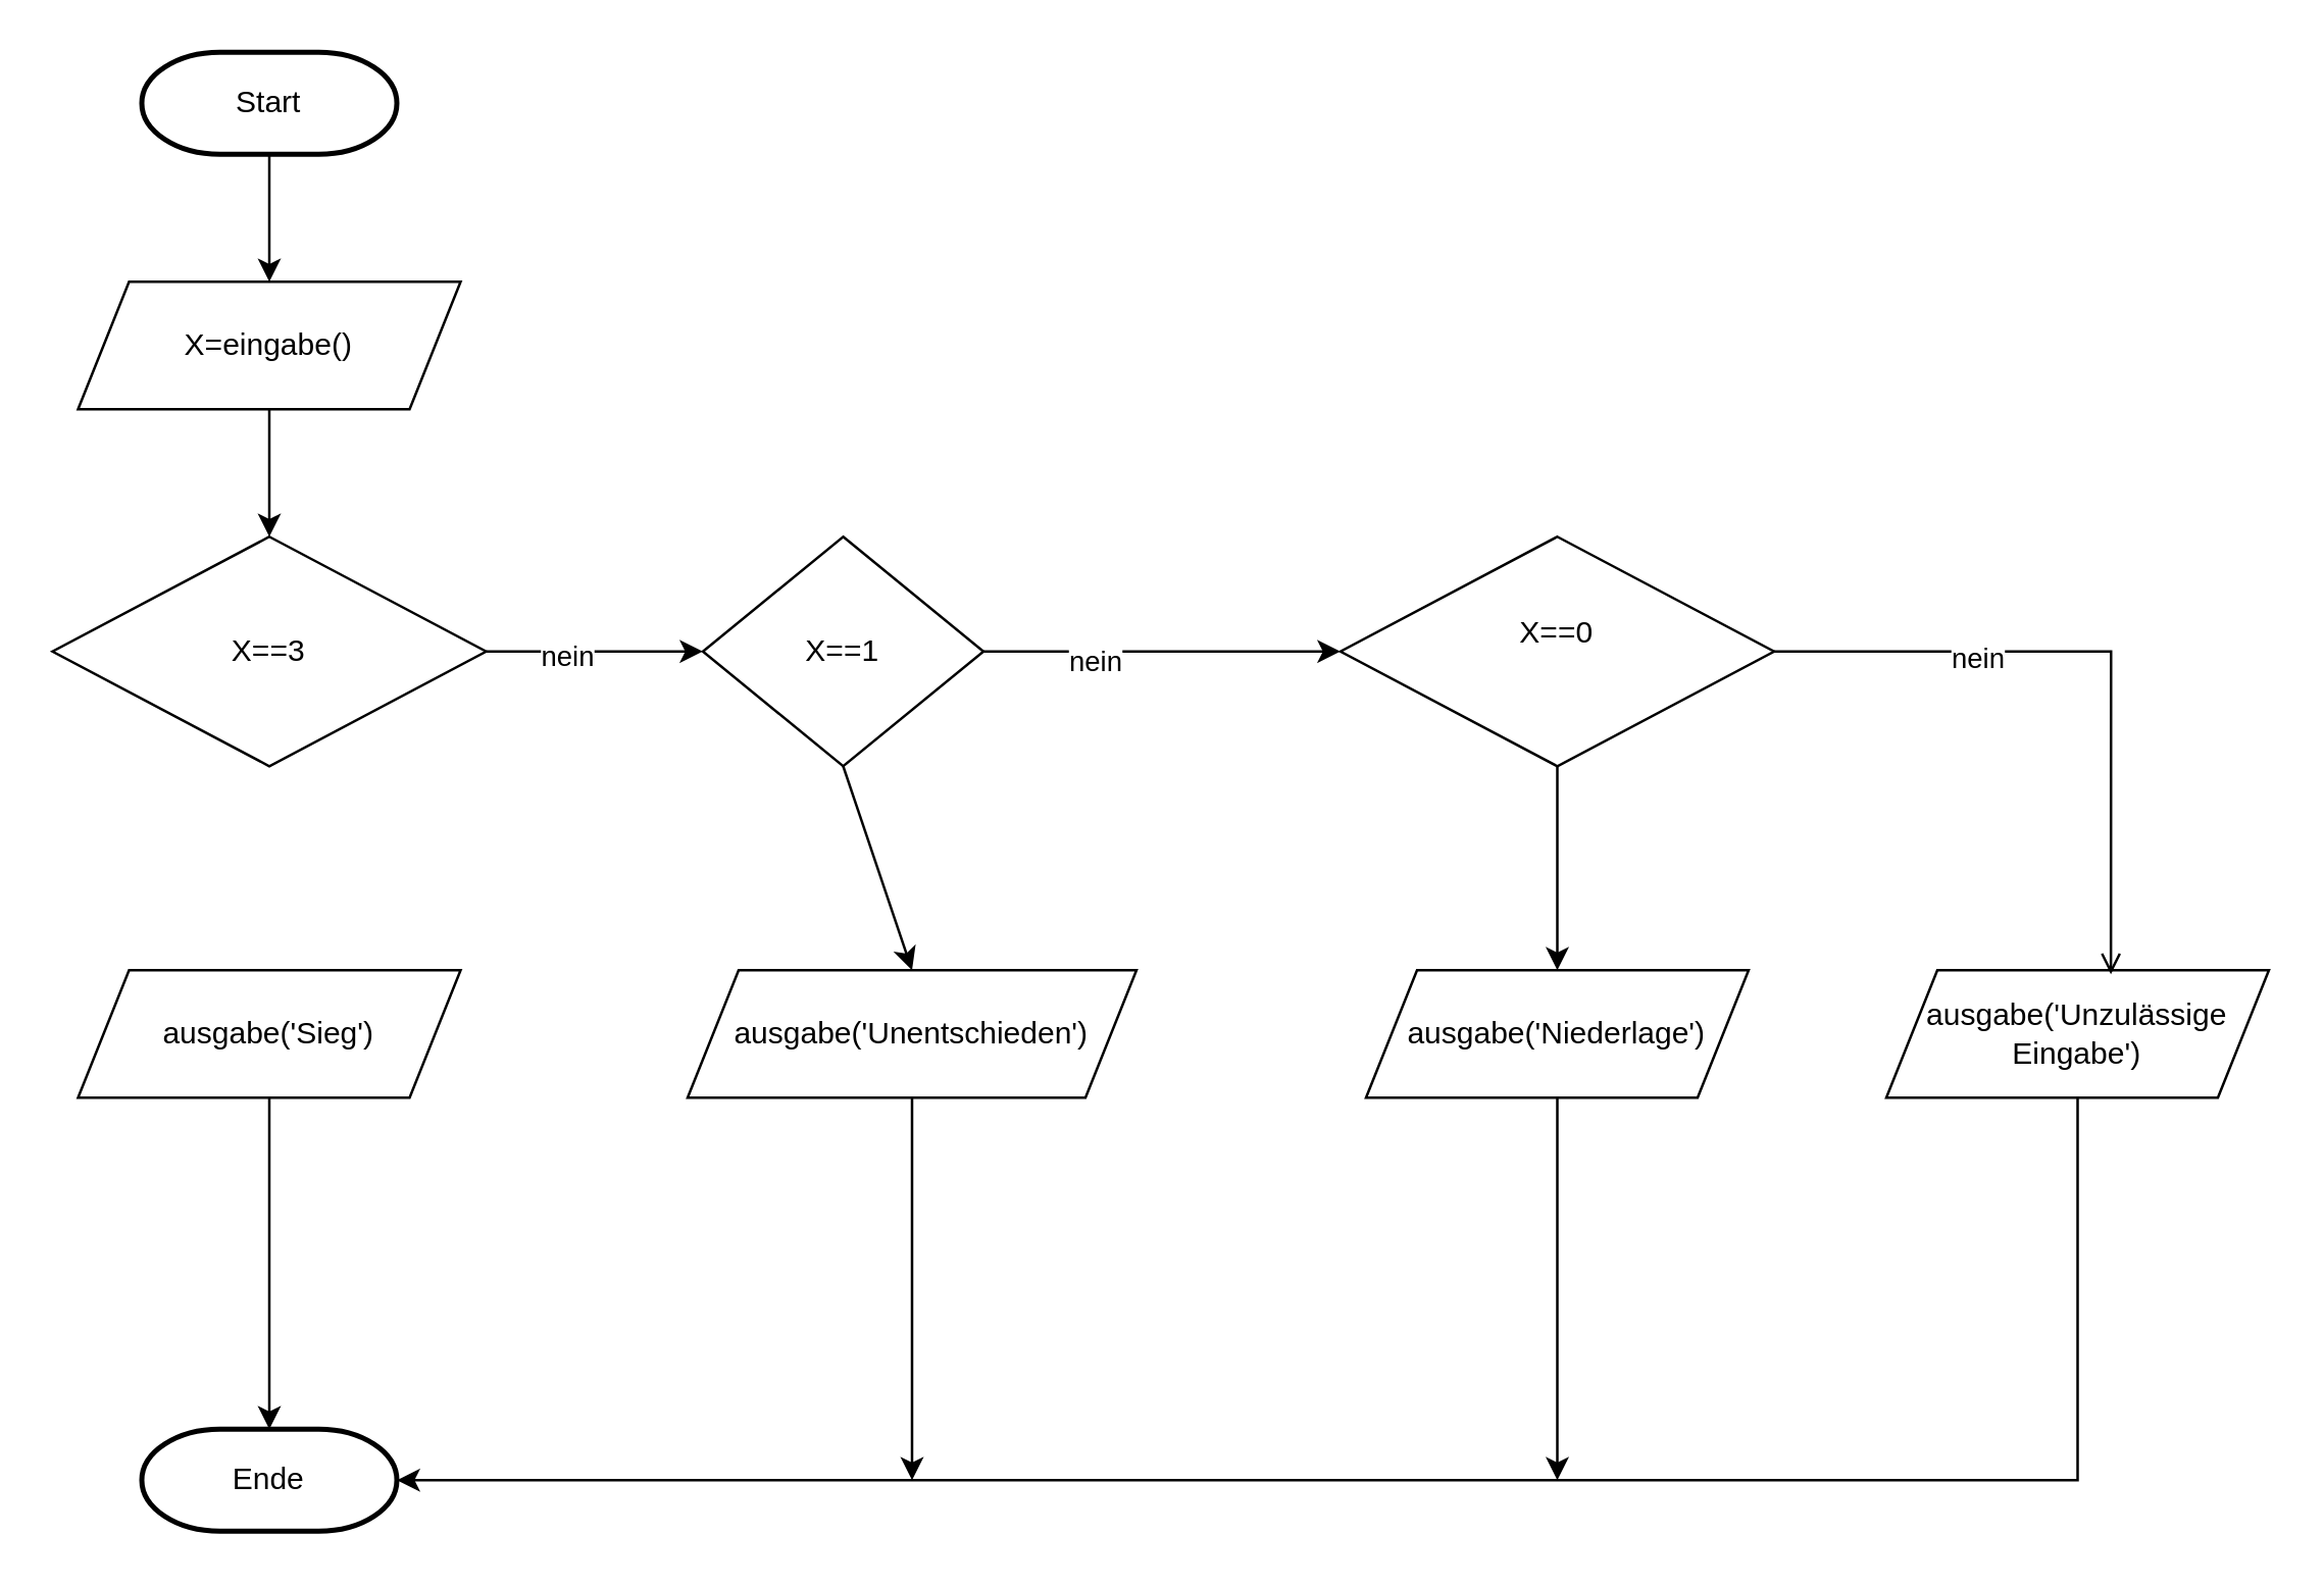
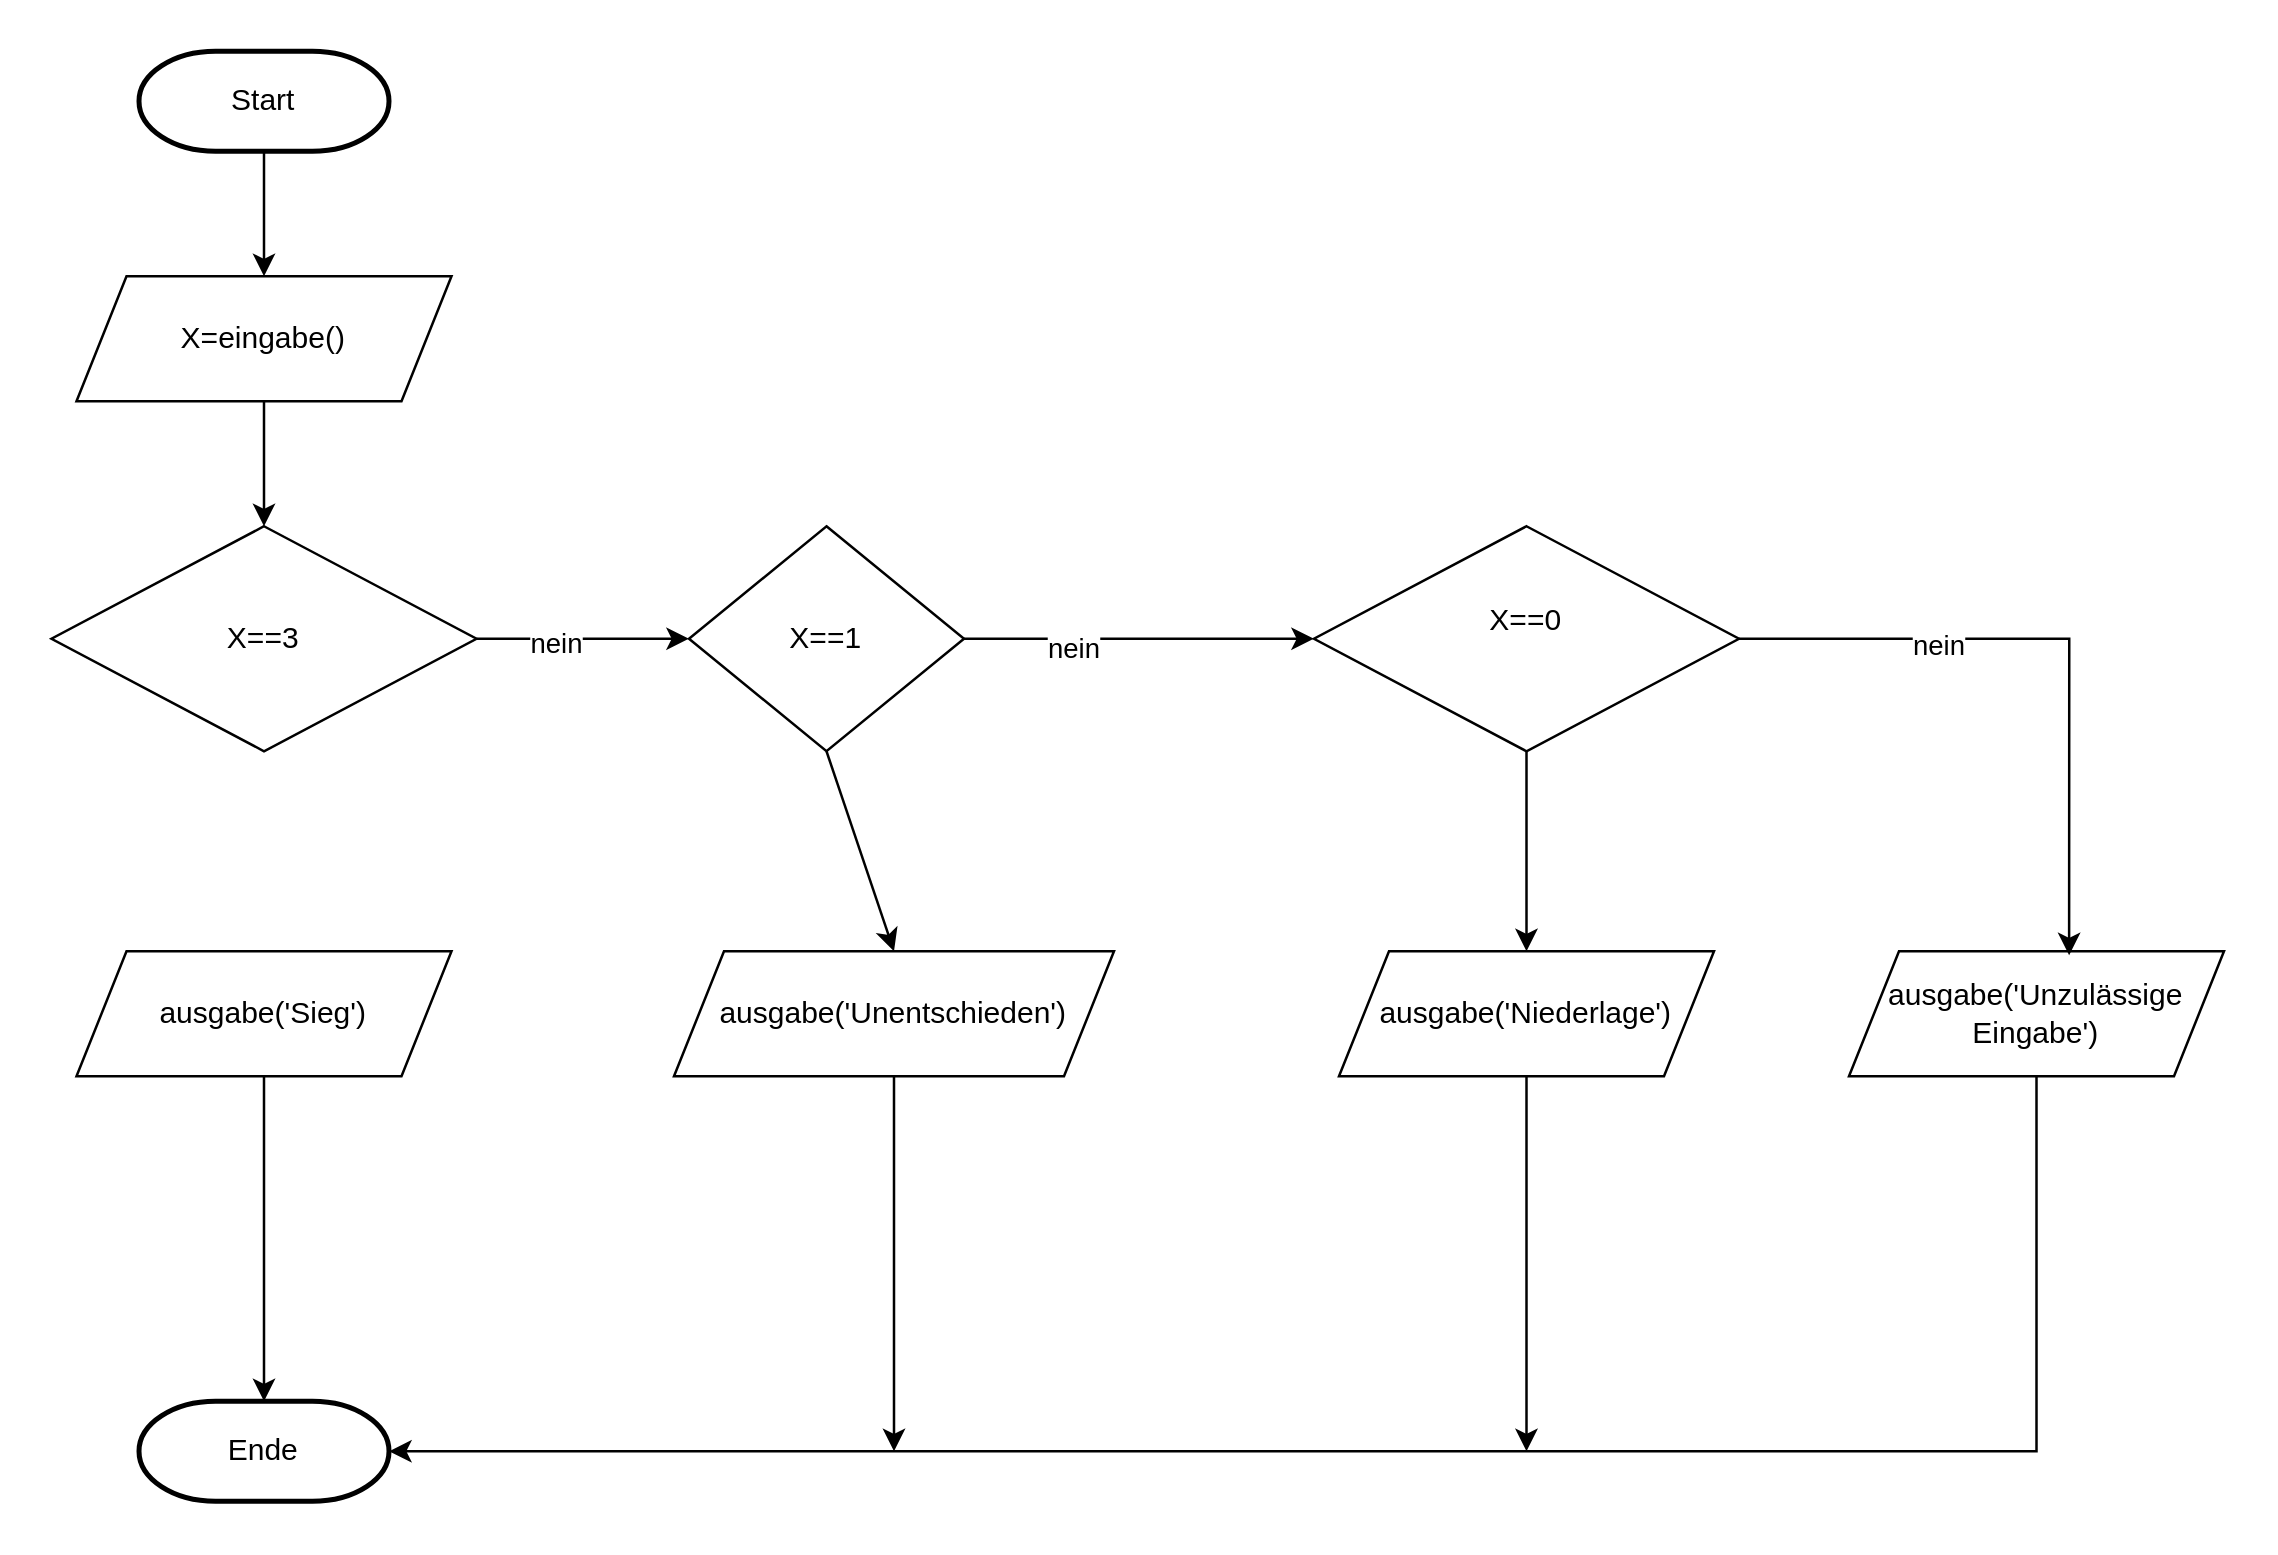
- <mxCell id="21" style="edgeStyle=orthogonalEdgeStyle;rounded=0;orthogonalLoop=1;jettySize=auto;html=1;exitX=1;exitY=0.5;exitDx=0;exitDy=0;entryX=0.587;entryY=0.032;entryDx=0;entryDy=0;entryPerimeter=0;endArrow=open;" edge="1" parent="1" source="14" target="20"><mxGeometry relative="1" as="geometry" /></mxCell>
+ <mxCell id="21" style="edgeStyle=orthogonalEdgeStyle;rounded=0;orthogonalLoop=1;jettySize=auto;html=1;exitX=1;exitY=0.5;exitDx=0;exitDy=0;entryX=0.587;entryY=0.032;entryDx=0;entryDy=0;entryPerimeter=0;" edge="1" parent="1" source="14" target="20"><mxGeometry relative="1" as="geometry" /></mxCell>
